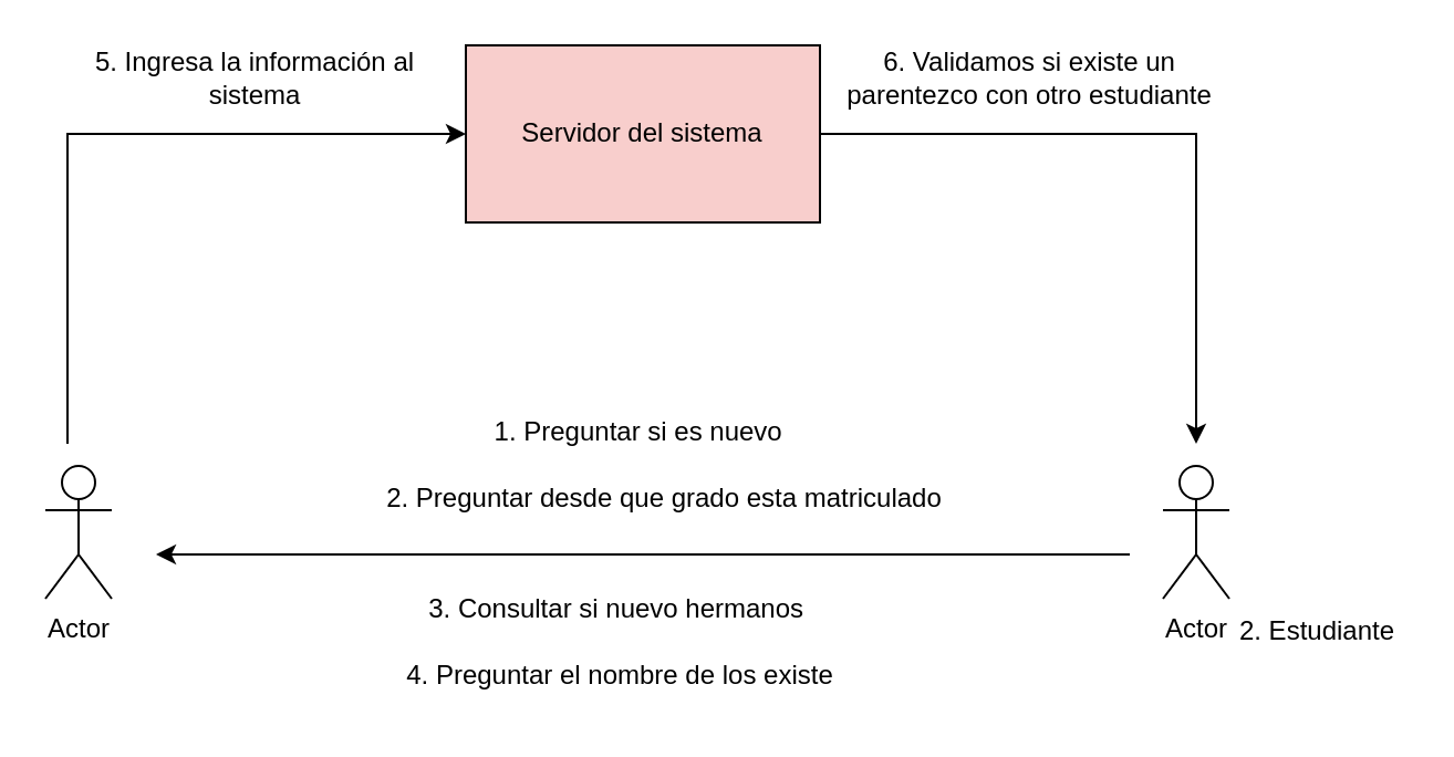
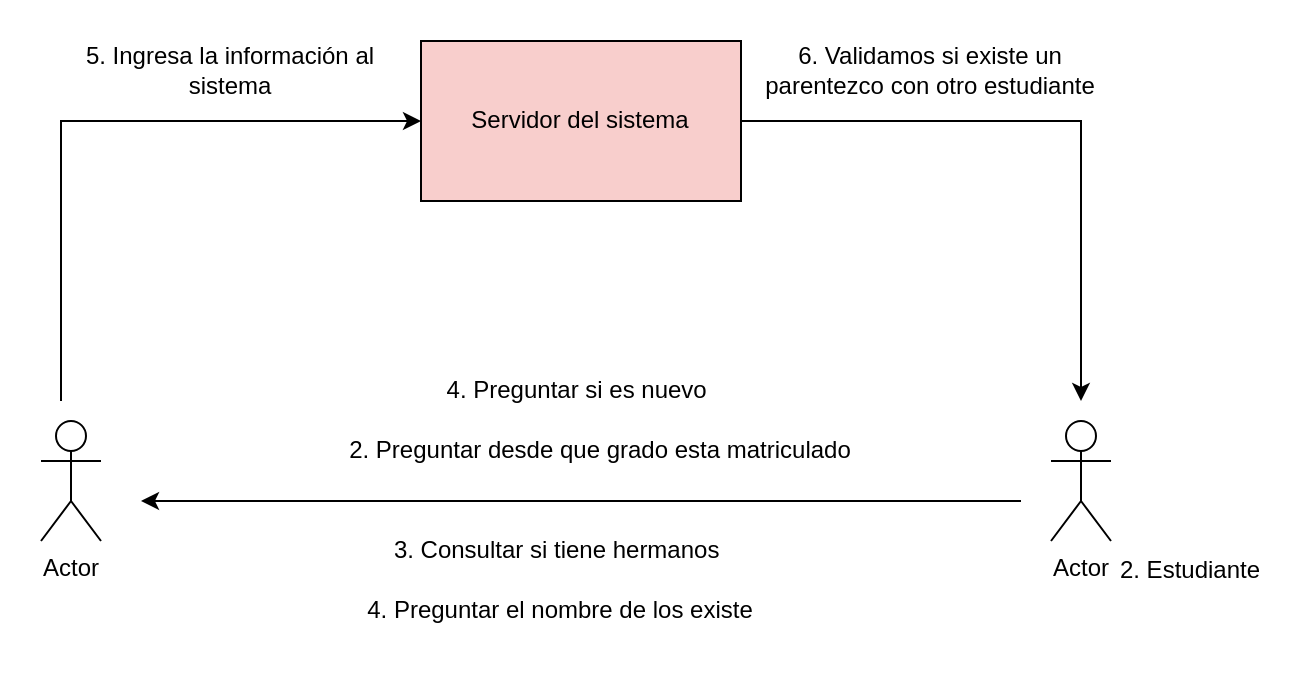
- <mxCell id="6" value="1. Preguntar si es nuevo&amp;nbsp;" style="text;html=1;strokeColor=none;fillColor=none;align=center;verticalAlign=middle;whiteSpace=wrap;rounded=0;" vertex="1" parent="1"><mxGeometry x="200" y="180" width="180" height="30" as="geometry" /></mxCell>
+ <mxCell id="6" value="4. Preguntar si es nuevo&amp;nbsp;" style="text;html=1;strokeColor=none;fillColor=none;align=center;verticalAlign=middle;whiteSpace=wrap;rounded=0;" vertex="1" parent="1"><mxGeometry x="200" y="180" width="180" height="30" as="geometry" /></mxCell>
- <mxCell id="8" value="3. Consultar si nuevo hermanos&amp;nbsp;" style="text;html=1;strokeColor=none;fillColor=none;align=center;verticalAlign=middle;whiteSpace=wrap;rounded=0;" vertex="1" parent="1"><mxGeometry x="180" y="260" width="200" height="30" as="geometry" /></mxCell>
+ <mxCell id="8" value="3. Consultar si tiene hermanos&amp;nbsp;" style="text;html=1;strokeColor=none;fillColor=none;align=center;verticalAlign=middle;whiteSpace=wrap;rounded=0;" vertex="1" parent="1"><mxGeometry x="180" y="260" width="200" height="30" as="geometry" /></mxCell>
